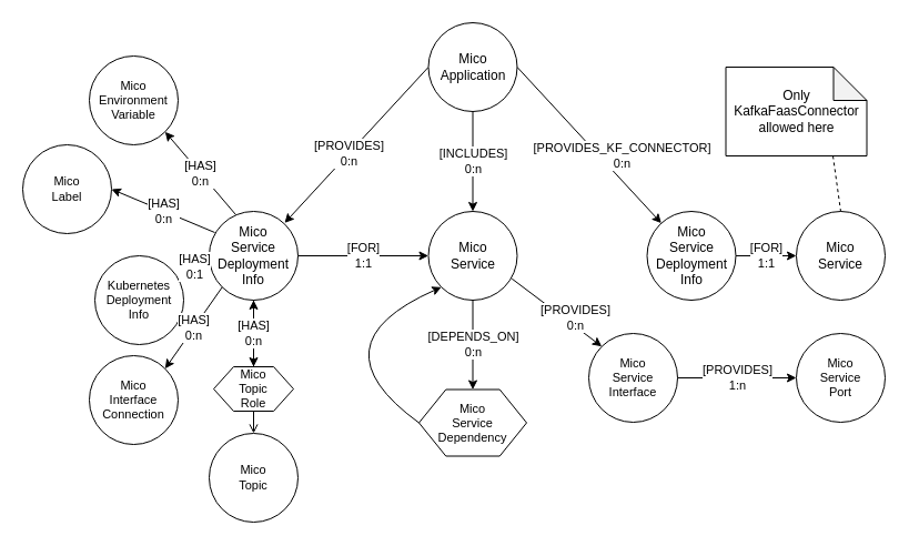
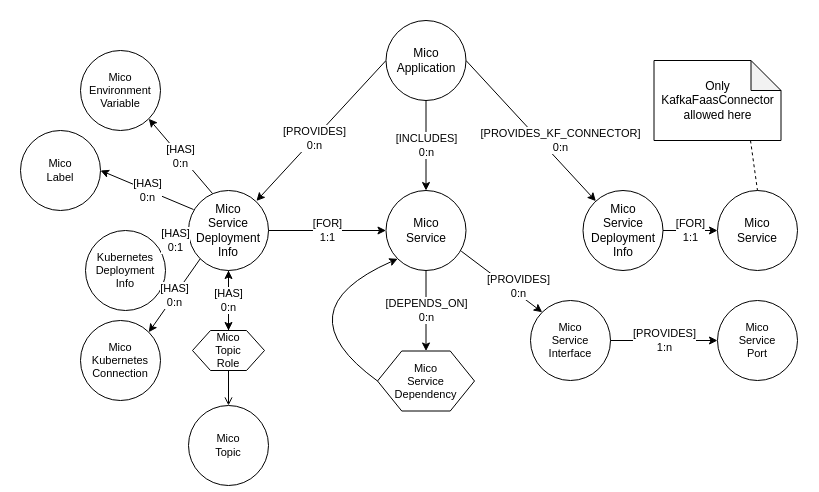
- <mxCell id="22" value="Mico&lt;br&gt;Interface&lt;br&gt;Connection&lt;br&gt;" style="ellipse;whiteSpace=wrap;html=1;aspect=fixed;rounded=0;shadow=0;comic=0;gradientColor=none;fontSize=11;" parent="1" vertex="1"><mxGeometry x="80" y="320" width="80" height="80" as="geometry" /></mxCell>
+ <mxCell id="22" value="Mico&lt;br&gt;Kubernetes&lt;br&gt;Connection&lt;br&gt;" style="ellipse;whiteSpace=wrap;html=1;aspect=fixed;rounded=0;shadow=0;comic=0;gradientColor=none;fontSize=11;" parent="1" vertex="1"><mxGeometry x="80" y="320" width="80" height="80" as="geometry" /></mxCell>
- <mxCell id="13" value="Mico&lt;br&gt;Topic&lt;br&gt;" style="ellipse;whiteSpace=wrap;html=1;aspect=fixed;fontSize=11;" parent="1" vertex="1"><mxGeometry x="188" y="390" width="80" height="80" as="geometry" /></mxCell>
+ <mxCell id="13" value="Mico&lt;br&gt;Topic&lt;br&gt;" style="ellipse;whiteSpace=wrap;html=1;aspect=fixed;fontSize=11;" parent="1" vertex="1"><mxGeometry x="188" y="405" width="80" height="80" as="geometry" /></mxCell>
